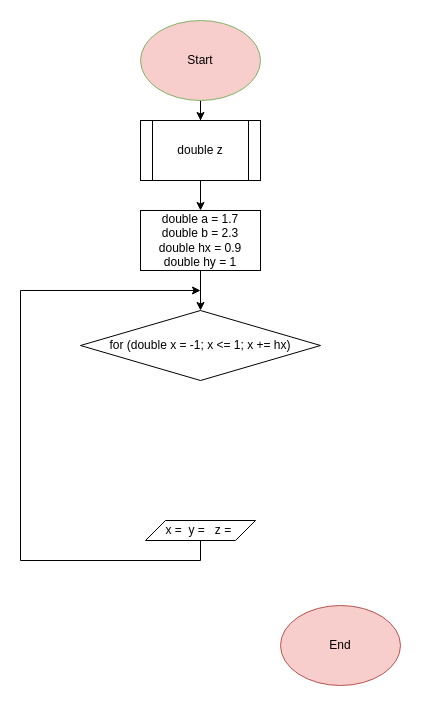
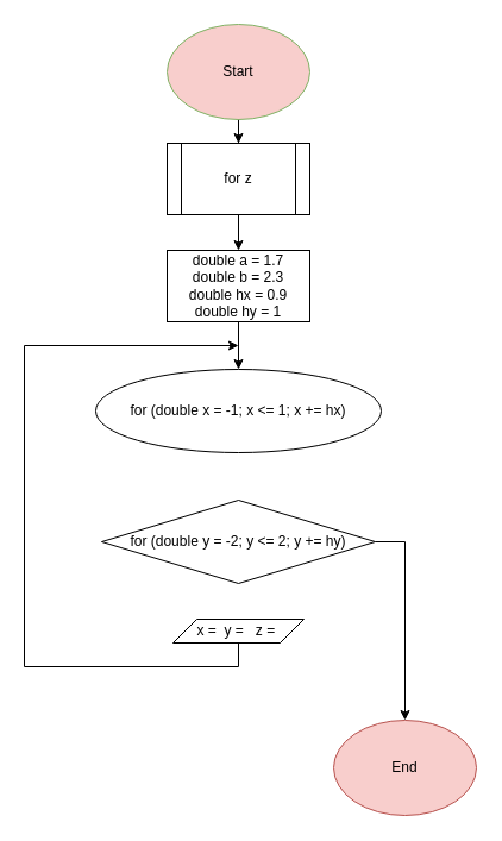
- <mxCell id="6" value="double z" style="shape=process;whiteSpace=wrap;html=1;backgroundOutline=1;" vertex="1" parent="1"><mxGeometry x="140" y="120" width="120" height="60" as="geometry" /></mxCell>
+ <mxCell id="6" value="for z" style="shape=process;whiteSpace=wrap;html=1;backgroundOutline=1;" vertex="1" parent="1"><mxGeometry x="140" y="120" width="120" height="60" as="geometry" /></mxCell>
- <mxCell id="9" value="for (double x = -1; x &amp;lt;= 1; x += hx)" style="rhombus;whiteSpace=wrap;html=1;" vertex="1" parent="1"><mxGeometry x="80" y="310" width="240" height="70" as="geometry" /></mxCell>
+ <mxCell id="9" value="for (double x = -1; x &amp;lt;= 1; x += hx)" style="ellipse;whiteSpace=wrap;html=1;" vertex="1" parent="1"><mxGeometry x="80" y="310" width="240" height="70" as="geometry" /></mxCell>
+ <mxCell id="11" value="for (double y = -2; y &amp;lt;= 2; y += hy)" style="rhombus;whiteSpace=wrap;html=1;" vertex="1" parent="1"><mxGeometry x="85" y="420" width="230" height="70" as="geometry" /></mxCell>
+ <mxCell id="10" style="edgeStyle=orthogonalEdgeStyle;rounded=0;orthogonalLoop=1;jettySize=auto;html=1;exitX=1;exitY=0.5;exitDx=0;exitDy=0;entryX=0.5;entryY=0;entryDx=0;entryDy=0;" edge="1" parent="1" source="11" target="4"><mxGeometry relative="1" as="geometry" /></mxCell>
